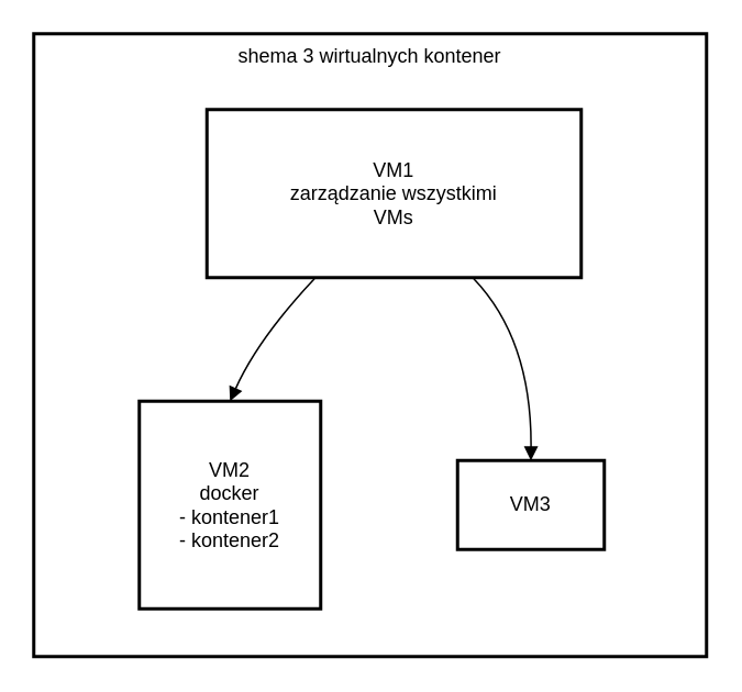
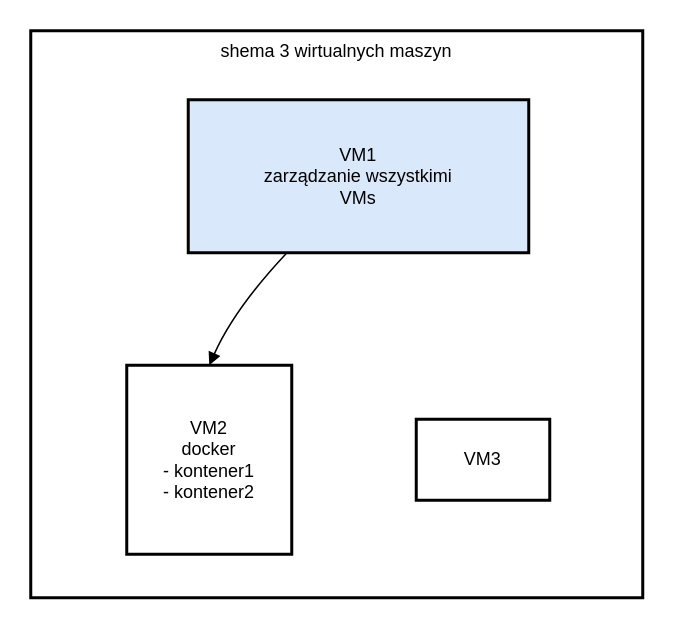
- <mxCell id="2" value="shema 3 wirtualnych kontener" style="whiteSpace=wrap;strokeWidth=2;verticalAlign=top;" vertex="1" parent="1"><mxGeometry x="20" y="20" width="408" height="378" as="geometry" /></mxCell>
+ <mxCell id="2" value="shema 3 wirtualnych maszyn" style="whiteSpace=wrap;strokeWidth=2;verticalAlign=top;" vertex="1" parent="1"><mxGeometry x="20" y="20" width="408" height="378" as="geometry" /></mxCell>
- <mxCell id="3" value="VM1&#10;zarządzanie wszystkimi&#10;VMs" style="whiteSpace=wrap;strokeWidth=2;" vertex="1" parent="2"><mxGeometry x="105" y="46" width="227" height="102" as="geometry" /></mxCell>
+ <mxCell id="3" value="VM1&#10;zarządzanie wszystkimi&#10;VMs" style="whiteSpace=wrap;strokeWidth=2;fillColor=#dae8fc;" vertex="1" parent="2"><mxGeometry x="105" y="46" width="227" height="102" as="geometry" /></mxCell>
- <mxCell id="7" value="" style="curved=1;startArrow=none;endArrow=block;exitX=0.71;exitY=1;entryX=0.5;entryY=-0.01;" edge="1" parent="2" source="3" target="5"><mxGeometry relative="1" as="geometry"><Array as="points"><mxPoint x="302" y="185" /></Array></mxGeometry></mxCell>
